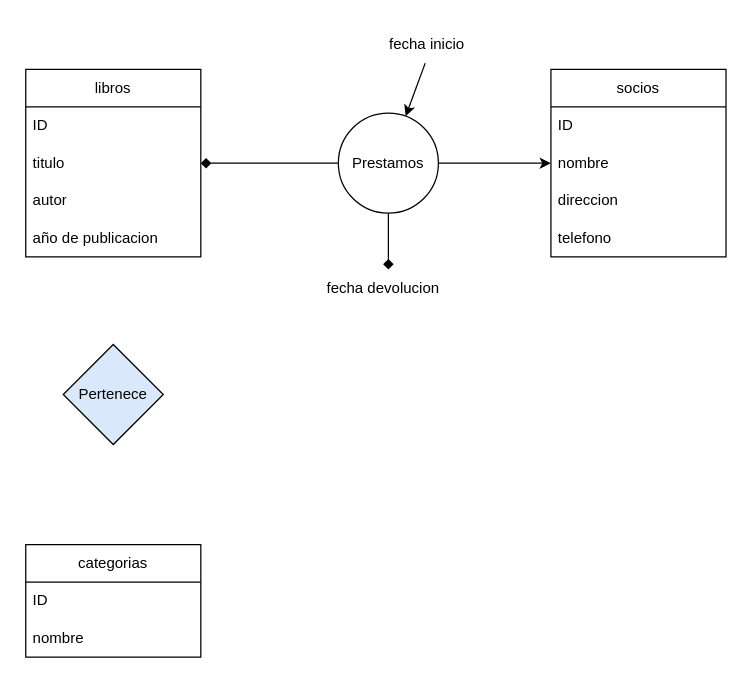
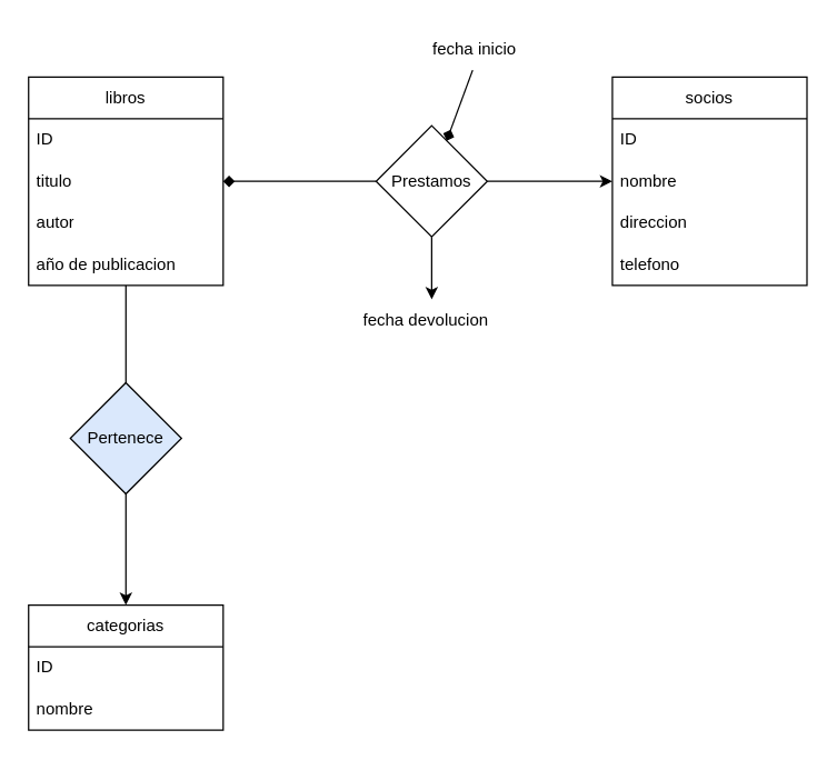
- <mxCell id="20" style="edgeStyle=none;html=1;" edge="1" parent="1" source="21" target="19"><mxGeometry relative="1" as="geometry" /></mxCell>
+ <mxCell id="20" style="edgeStyle=none;html=1;endArrow=diamond;" edge="1" parent="1" source="21" target="19"><mxGeometry relative="1" as="geometry" /></mxCell>
- <mxCell id="19" value="Prestamos" style="ellipse;whiteSpace=wrap;html=1;" vertex="1" parent="1"><mxGeometry x="270" y="90" width="80" height="80" as="geometry" /></mxCell>
+ <mxCell id="19" value="Prestamos" style="rhombus;whiteSpace=wrap;html=1;" vertex="1" parent="1"><mxGeometry x="270" y="90" width="80" height="80" as="geometry" /></mxCell>
- <mxCell id="18" style="edgeStyle=none;html=1;endArrow=diamond;" edge="1" parent="1" source="19" target="22"><mxGeometry relative="1" as="geometry" /></mxCell>
+ <mxCell id="18" style="edgeStyle=none;html=1;" edge="1" parent="1" source="19" target="22"><mxGeometry relative="1" as="geometry" /></mxCell>
+ <mxCell id="2" style="edgeStyle=none;html=1;" edge="1" parent="1" source="3" target="8"><mxGeometry relative="1" as="geometry" /></mxCell>
